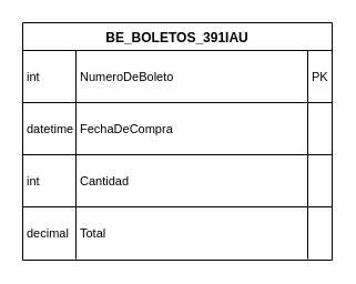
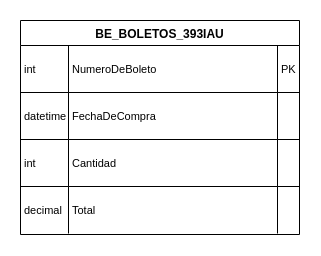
- <mxCell id="2" value="BE_BOLETOS_391IAU" style="shape=table;startSize=25;container=1;collapsible=0;childLayout=tableLayout;fixedRows=1;rowLines=1;fontStyle=1;align=center;resizeLast=1;" vertex="1" parent="1"><mxGeometry x="20" y="20" width="279" height="214" as="geometry" /></mxCell>
+ <mxCell id="2" value="BE_BOLETOS_393IAU" style="shape=table;startSize=25;container=1;collapsible=0;childLayout=tableLayout;fixedRows=1;rowLines=1;fontStyle=1;align=center;resizeLast=1;" vertex="1" parent="1"><mxGeometry x="20" y="20" width="279" height="214" as="geometry" /></mxCell>
